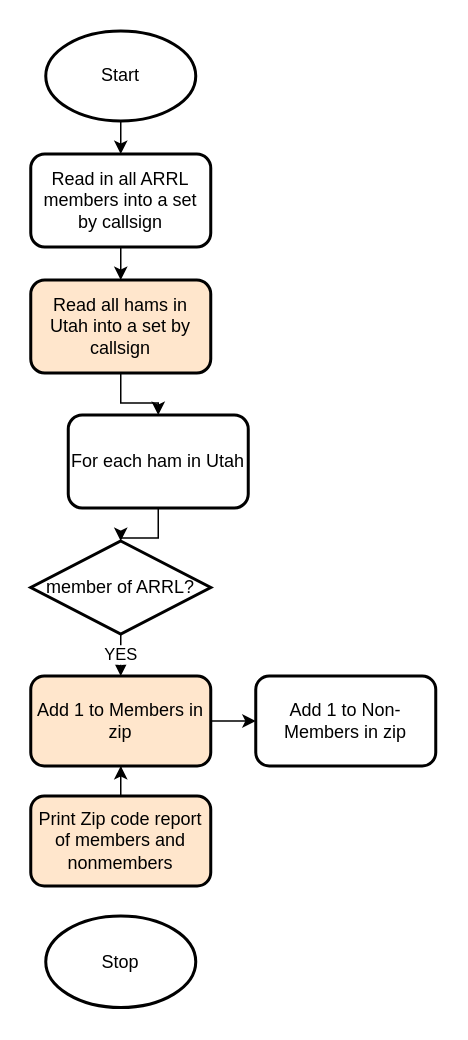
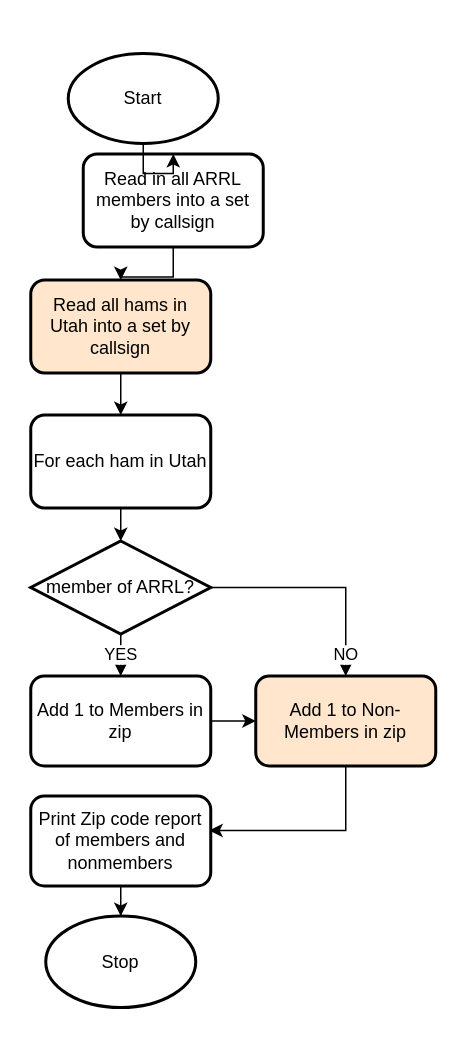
- <mxCell id="5" value="Start" style="strokeWidth=2;html=1;shape=mxgraph.flowchart.start_1;whiteSpace=wrap;" parent="1" vertex="1"><mxGeometry x="30" y="20" width="100" height="60" as="geometry" /></mxCell>
+ <mxCell id="5" value="Start" style="strokeWidth=2;html=1;shape=mxgraph.flowchart.start_1;whiteSpace=wrap;" parent="1" vertex="1"><mxGeometry x="45" y="35" width="100" height="60" as="geometry" /></mxCell>
- <mxCell id="3" value="Read in all ARRL members into a set by callsign" style="whiteSpace=wrap;html=1;strokeWidth=2;rounded=1;" parent="1" vertex="1"><mxGeometry x="20" y="102" width="120" height="62" as="geometry" /></mxCell>
+ <mxCell id="3" value="Read in all ARRL members into a set by callsign" style="whiteSpace=wrap;html=1;strokeWidth=2;rounded=1;" parent="1" vertex="1"><mxGeometry x="55" y="102" width="120" height="62" as="geometry" /></mxCell>
- <mxCell id="10" value="For each ham in Utah" style="whiteSpace=wrap;html=1;strokeWidth=2;rounded=1;" parent="1" vertex="1"><mxGeometry x="45" y="276" width="120" height="62" as="geometry" /></mxCell>
+ <mxCell id="10" value="For each ham in Utah" style="whiteSpace=wrap;html=1;strokeWidth=2;rounded=1;" parent="1" vertex="1"><mxGeometry x="20" y="276" width="120" height="62" as="geometry" /></mxCell>
+ <mxCell id="12" style="edgeStyle=orthogonalEdgeStyle;rounded=0;orthogonalLoop=1;jettySize=auto;html=1;exitX=1;exitY=0.5;exitDx=0;exitDy=0;exitPerimeter=0;entryX=0.5;entryY=0;entryDx=0;entryDy=0;" parent="1" source="14" target="18" edge="1"><mxGeometry relative="1" as="geometry"><Array as="points"><mxPoint x="230" y="391" /></Array></mxGeometry></mxCell>
+ <mxCell id="13" value="NO" style="edgeLabel;html=1;align=center;verticalAlign=middle;resizable=0;points=[];" parent="12" vertex="1" connectable="0"><mxGeometry x="0.574" y="-1" relative="1" as="geometry"><mxPoint y="17" as="offset" /></mxGeometry></mxCell>
- <mxCell id="16" value="Add 1 to Members in zip" style="whiteSpace=wrap;html=1;strokeWidth=2;rounded=1;fillColor=#ffe6cc;" parent="1" vertex="1"><mxGeometry x="20" y="450" width="120" height="60" as="geometry" /></mxCell>
+ <mxCell id="16" value="Add 1 to Members in zip" style="whiteSpace=wrap;html=1;strokeWidth=2;rounded=1;" parent="1" vertex="1"><mxGeometry x="20" y="450" width="120" height="60" as="geometry" /></mxCell>
- <mxCell id="18" value="Add 1 to Non-Members in zip" style="whiteSpace=wrap;html=1;strokeWidth=2;rounded=1;" parent="1" vertex="1"><mxGeometry x="170" y="450" width="120" height="60" as="geometry" /></mxCell>
+ <mxCell id="18" value="Add 1 to Non-Members in zip" style="whiteSpace=wrap;html=1;strokeWidth=2;rounded=1;fillColor=#ffe6cc;" parent="1" vertex="1"><mxGeometry x="170" y="450" width="120" height="60" as="geometry" /></mxCell>
- <mxCell id="19" style="edgeStyle=orthogonalEdgeStyle;rounded=0;orthogonalLoop=1;jettySize=auto;html=1;" parent="1" source="20" target="16" edge="1"><mxGeometry relative="1" as="geometry" /></mxCell>
+ <mxCell id="19" style="edgeStyle=orthogonalEdgeStyle;rounded=0;orthogonalLoop=1;jettySize=auto;html=1;" parent="1" source="20" target="6" edge="1"><mxGeometry relative="1" as="geometry" /></mxCell>
+ <mxCell id="17" style="edgeStyle=orthogonalEdgeStyle;rounded=0;orthogonalLoop=1;jettySize=auto;html=1;entryX=0.992;entryY=0.383;entryDx=0;entryDy=0;entryPerimeter=0;exitX=0.5;exitY=1;exitDx=0;exitDy=0;" parent="1" source="18" target="20" edge="1"><mxGeometry relative="1" as="geometry" /></mxCell>
- <mxCell id="20" value="Print Zip code report of members and nonmembers" style="whiteSpace=wrap;html=1;strokeWidth=2;rounded=1;fillColor=#ffe6cc;" parent="1" vertex="1"><mxGeometry x="20" y="530" width="120" height="60" as="geometry" /></mxCell>
+ <mxCell id="20" value="Print Zip code report of members and nonmembers" style="whiteSpace=wrap;html=1;strokeWidth=2;rounded=1;" parent="1" vertex="1"><mxGeometry x="20" y="530" width="120" height="60" as="geometry" /></mxCell>
